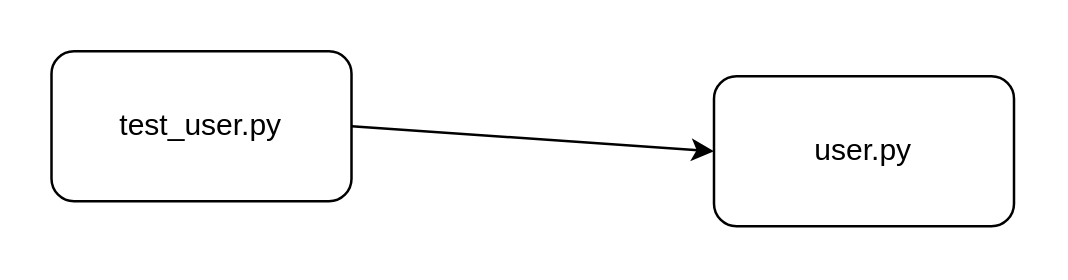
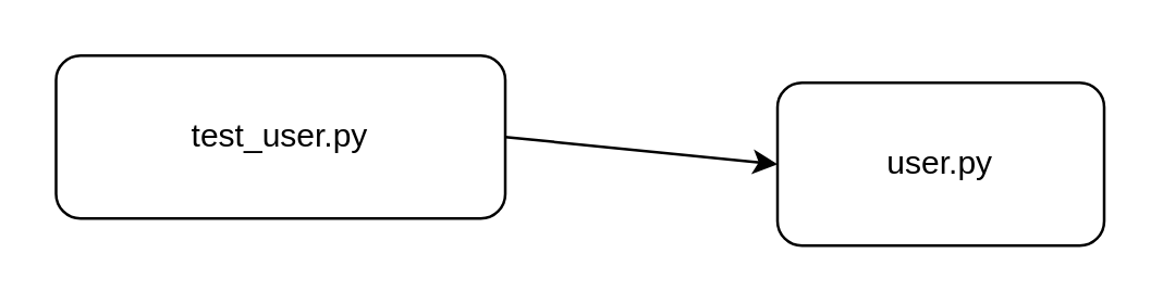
- <mxCell id="4" value="test_user.py" style="rounded=1;whiteSpace=wrap;html=1;" vertex="1" parent="1"><mxGeometry x="20" y="20" width="120" height="60" as="geometry" /></mxCell>
+ <mxCell id="4" value="test_user.py" style="rounded=1;whiteSpace=wrap;html=1;" vertex="1" parent="1"><mxGeometry x="20" y="20" width="165" height="60" as="geometry" /></mxCell>
